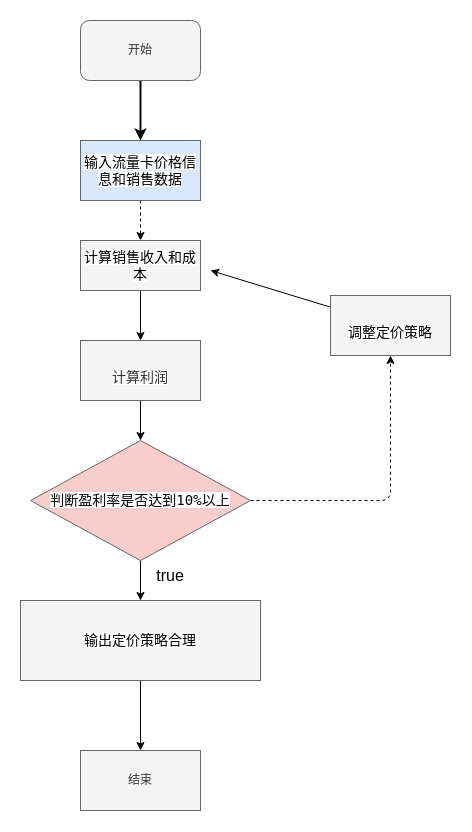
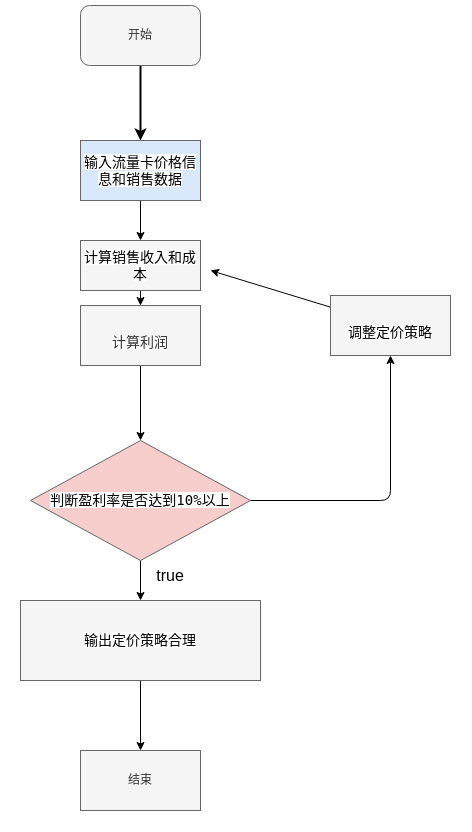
- <mxCell id="3" value="开始" style="rounded=1;whiteSpace=wrap;html=1;fillColor=#f5f5f5;strokeColor=#666666;fontColor=#333333;" vertex="1" parent="1"><mxGeometry x="80" y="20" width="120" height="60" as="geometry" /></mxCell>
+ <mxCell id="3" value="开始" style="rounded=1;whiteSpace=wrap;html=1;fillColor=#f5f5f5;strokeColor=#666666;fontColor=#333333;" vertex="1" parent="1"><mxGeometry x="80" y="5" width="120" height="60" as="geometry" /></mxCell>
- <mxCell id="4" value="" style="edgeStyle=none;html=1;fontSize=18;strokeColor=#000000;dashed=1;" edge="1" parent="1" source="5" target="18"><mxGeometry relative="1" as="geometry" /></mxCell>
+ <mxCell id="4" value="" style="edgeStyle=none;html=1;fontSize=18;strokeColor=#000000;" edge="1" parent="1" source="5" target="18"><mxGeometry relative="1" as="geometry" /></mxCell>
- <mxCell id="8" value="&lt;span style=&quot;background-color: rgb(255, 255, 255);&quot;&gt;&lt;br&gt;&lt;span style=&quot;font-family: &amp;quot;Söhne Mono&amp;quot;, Monaco, &amp;quot;Andale Mono&amp;quot;, &amp;quot;Ubuntu Mono&amp;quot;, monospace; font-size: 14px; font-style: normal; font-variant-ligatures: normal; font-variant-caps: normal; font-weight: 400; letter-spacing: normal; orphans: 2; text-align: left; text-indent: 0px; text-transform: none; widows: 2; word-spacing: 0px; -webkit-text-stroke-width: 0px; text-decoration-thickness: initial; text-decoration-style: initial; text-decoration-color: initial; float: none; display: inline !important;&quot;&gt;计算利润&lt;/span&gt;&lt;br&gt;&lt;/span&gt;" style="rounded=0;whiteSpace=wrap;html=1;fillColor=#f5f5f5;strokeColor=#666666;fontColor=#333333;" vertex="1" parent="1"><mxGeometry x="80" y="340" width="120" height="60" as="geometry" /></mxCell>
+ <mxCell id="8" value="&lt;span style=&quot;background-color: rgb(255, 255, 255);&quot;&gt;&lt;br&gt;&lt;span style=&quot;font-family: &amp;quot;Söhne Mono&amp;quot;, Monaco, &amp;quot;Andale Mono&amp;quot;, &amp;quot;Ubuntu Mono&amp;quot;, monospace; font-size: 14px; font-style: normal; font-variant-ligatures: normal; font-variant-caps: normal; font-weight: 400; letter-spacing: normal; orphans: 2; text-align: left; text-indent: 0px; text-transform: none; widows: 2; word-spacing: 0px; -webkit-text-stroke-width: 0px; text-decoration-thickness: initial; text-decoration-style: initial; text-decoration-color: initial; float: none; display: inline !important;&quot;&gt;计算利润&lt;/span&gt;&lt;br&gt;&lt;/span&gt;" style="rounded=0;whiteSpace=wrap;html=1;fillColor=#f5f5f5;strokeColor=#666666;fontColor=#333333;" vertex="1" parent="1"><mxGeometry x="80" y="305" width="120" height="60" as="geometry" /></mxCell>
- <mxCell id="10" style="edgeStyle=none;html=1;fontSize=18;strokeColor=#000000;dashed=1;" edge="1" parent="1" source="11" target="17"><mxGeometry relative="1" as="geometry"><mxPoint x="390" y="320" as="targetPoint" /><Array as="points"><mxPoint x="390" y="500" /></Array></mxGeometry></mxCell>
+ <mxCell id="10" style="edgeStyle=none;html=1;fontSize=18;strokeColor=#000000;" edge="1" parent="1" source="11" target="17"><mxGeometry relative="1" as="geometry"><mxPoint x="390" y="320" as="targetPoint" /><Array as="points"><mxPoint x="390" y="500" /></Array></mxGeometry></mxCell>
